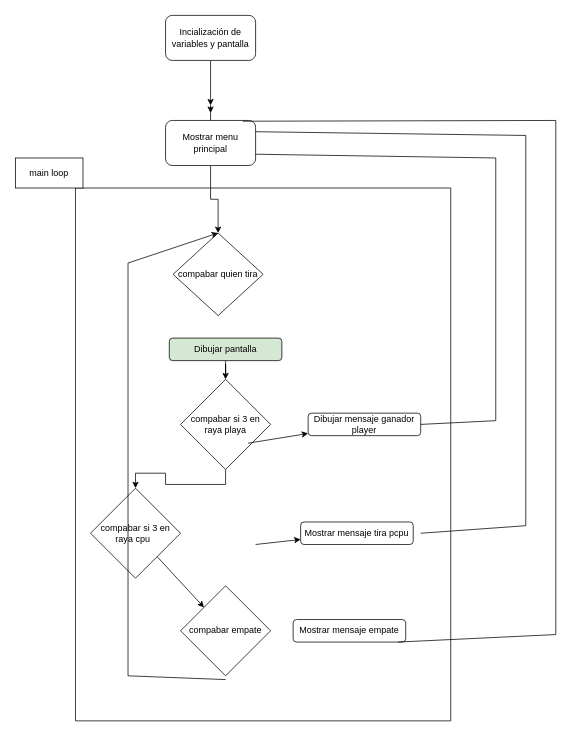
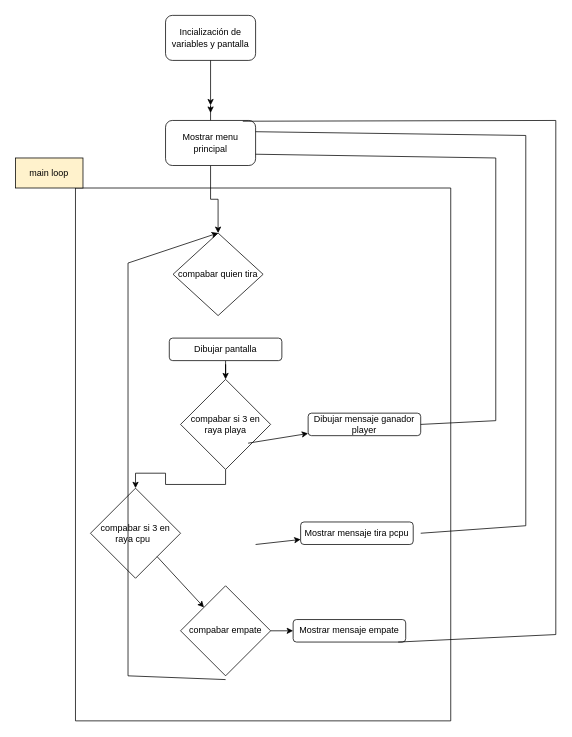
- <mxCell id="22" value="main loop" style="rounded=0;whiteSpace=wrap;html=1;" vertex="1" parent="1"><mxGeometry x="20" y="210" width="90" height="40" as="geometry" /></mxCell>
+ <mxCell id="22" value="main loop" style="rounded=0;whiteSpace=wrap;html=1;fillColor=#fff2cc;" vertex="1" parent="1"><mxGeometry x="20" y="210" width="90" height="40" as="geometry" /></mxCell>
- <mxCell id="14" value="Dibujar pantalla" style="rounded=1;whiteSpace=wrap;html=1;fillColor=#d5e8d4;" vertex="1" parent="6"><mxGeometry x="125" y="200" width="150" height="30" as="geometry" /></mxCell>
+ <mxCell id="14" value="Dibujar pantalla" style="rounded=1;whiteSpace=wrap;html=1;" vertex="1" parent="6"><mxGeometry x="125" y="200" width="150" height="30" as="geometry" /></mxCell>
+ <mxCell id="20" value="" style="endArrow=classic;html=1;rounded=0;" edge="1" parent="6" source="7" target="16"><mxGeometry width="50" height="50" relative="1" as="geometry"><mxPoint x="250" y="485" as="sourcePoint" /><mxPoint x="310" y="478.333" as="targetPoint" /></mxGeometry></mxCell>
